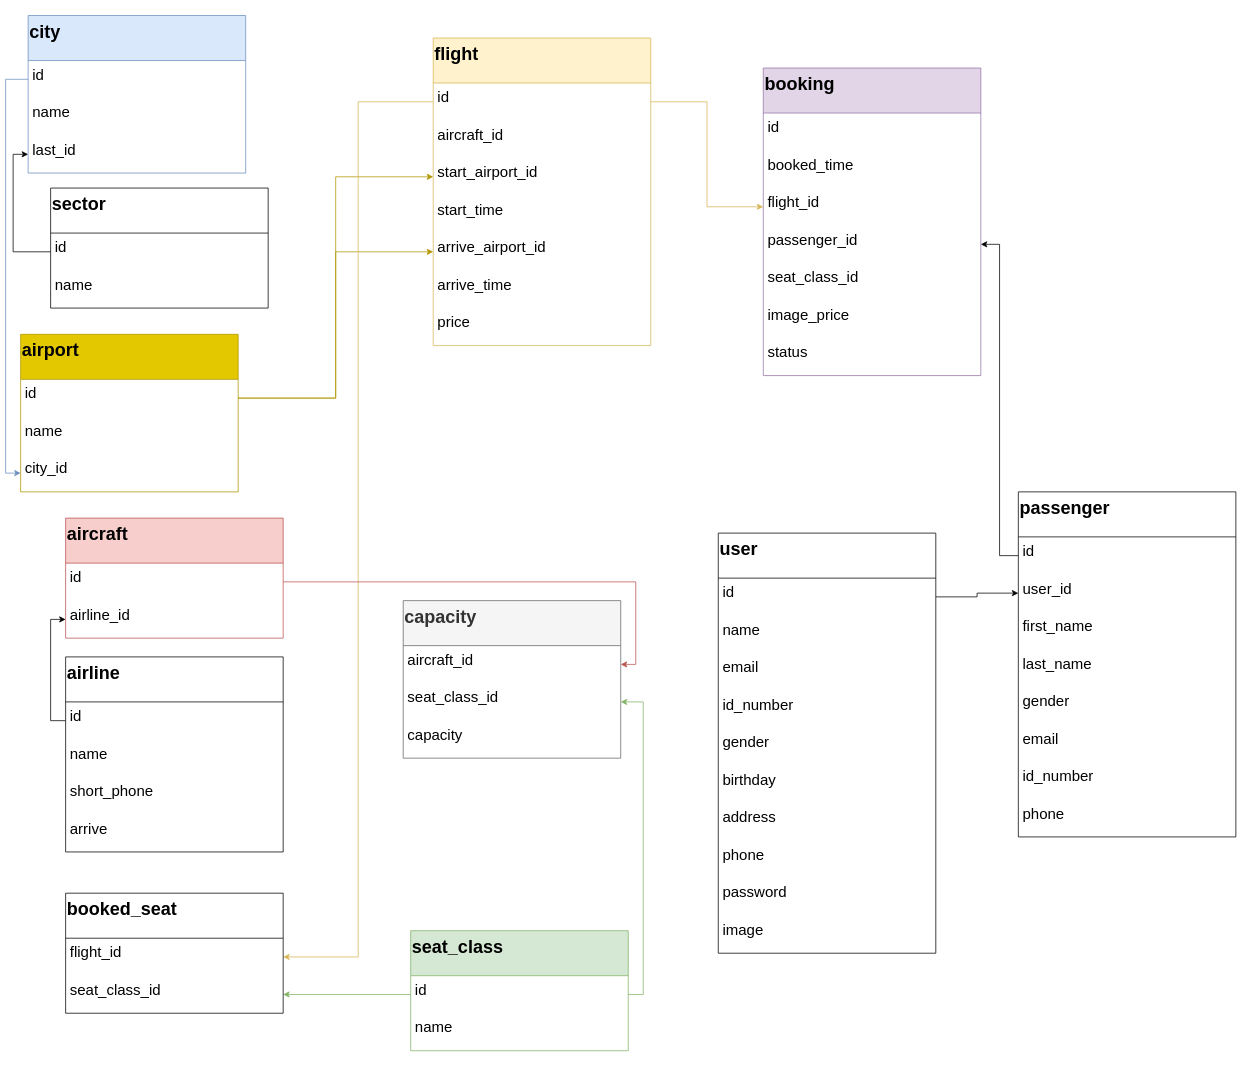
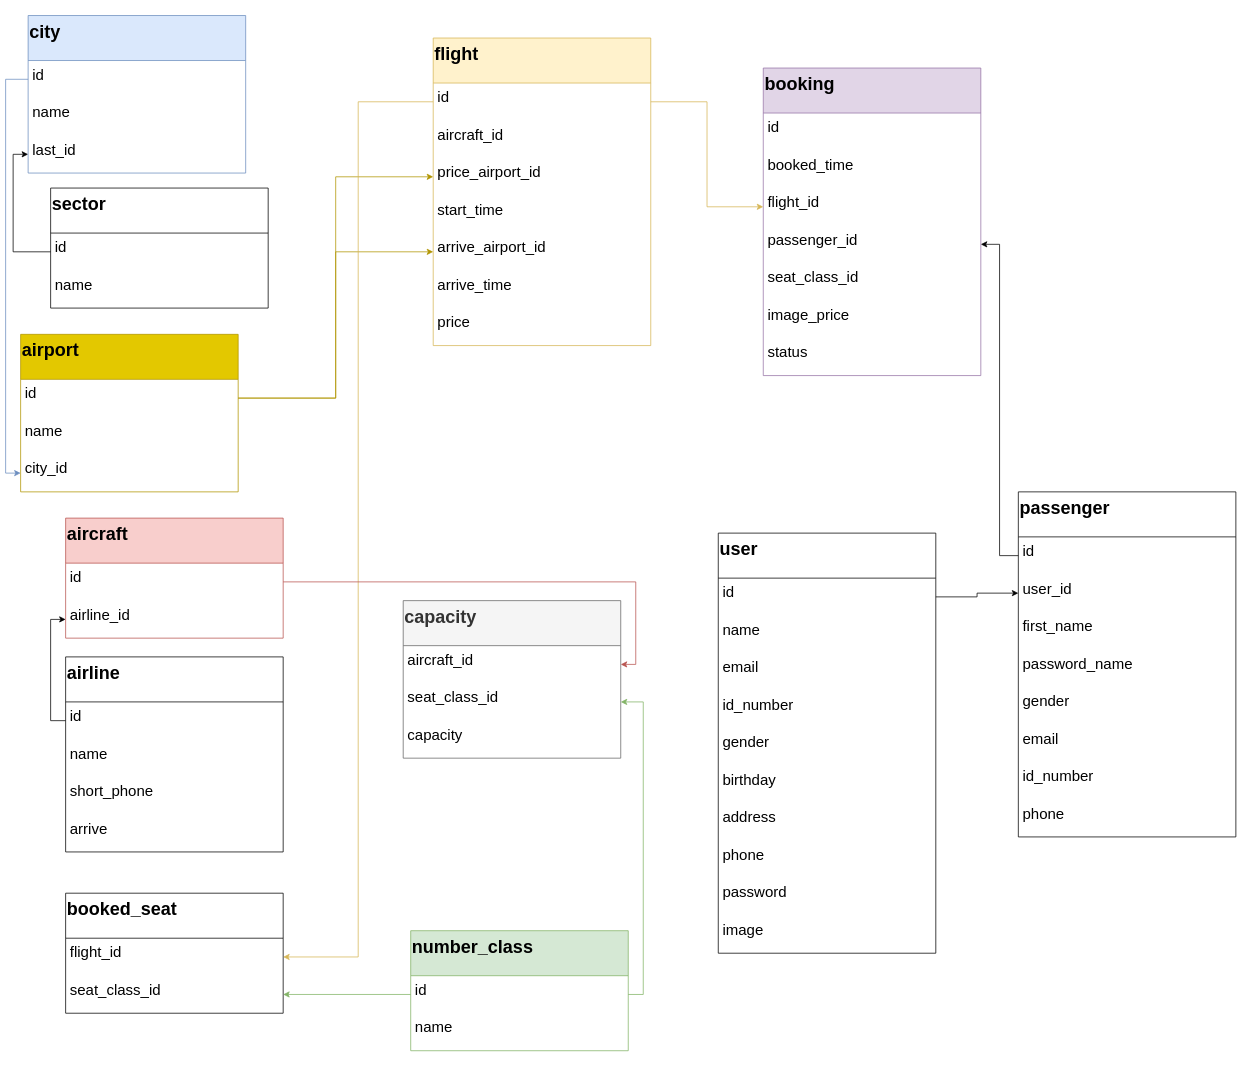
- <mxCell id="32" value="start_airport_id" style="text;strokeColor=none;fillColor=none;align=left;verticalAlign=top;spacingLeft=4;spacingRight=4;overflow=hidden;rotatable=0;points=[[0,0.5],[1,0.5]];portConstraint=eastwest;fontSize=20;" parent="29" vertex="1"><mxGeometry y="160" width="290" height="50" as="geometry" /></mxCell>
+ <mxCell id="32" value="price_airport_id" style="text;strokeColor=none;fillColor=none;align=left;verticalAlign=top;spacingLeft=4;spacingRight=4;overflow=hidden;rotatable=0;points=[[0,0.5],[1,0.5]];portConstraint=eastwest;fontSize=20;" parent="29" vertex="1"><mxGeometry y="160" width="290" height="50" as="geometry" /></mxCell>
- <mxCell id="41" value="last_name" style="text;strokeColor=none;fillColor=none;align=left;verticalAlign=top;spacingLeft=4;spacingRight=4;overflow=hidden;rotatable=0;points=[[0,0.5],[1,0.5]];portConstraint=eastwest;fontSize=20;" parent="37" vertex="1"><mxGeometry y="210" width="290" height="50" as="geometry" /></mxCell>
+ <mxCell id="41" value="password_name" style="text;strokeColor=none;fillColor=none;align=left;verticalAlign=top;spacingLeft=4;spacingRight=4;overflow=hidden;rotatable=0;points=[[0,0.5],[1,0.5]];portConstraint=eastwest;fontSize=20;" parent="37" vertex="1"><mxGeometry y="210" width="290" height="50" as="geometry" /></mxCell>
- <mxCell id="46" value="seat_class" style="swimlane;fontStyle=1;childLayout=stackLayout;horizontal=1;startSize=60;horizontalStack=0;resizeParent=1;resizeParentMax=0;resizeLast=0;collapsible=1;marginBottom=0;fontSize=24;strokeColor=#82b366;align=left;verticalAlign=top;fillColor=#d5e8d4;" parent="1" vertex="1"><mxGeometry x="540" y="1240" width="290" height="160" as="geometry"><mxRectangle x="550" y="930" width="110" height="60" as="alternateBounds" /></mxGeometry></mxCell>
+ <mxCell id="46" value="number_class" style="swimlane;fontStyle=1;childLayout=stackLayout;horizontal=1;startSize=60;horizontalStack=0;resizeParent=1;resizeParentMax=0;resizeLast=0;collapsible=1;marginBottom=0;fontSize=24;strokeColor=#82b366;align=left;verticalAlign=top;fillColor=#d5e8d4;" parent="1" vertex="1"><mxGeometry x="540" y="1240" width="290" height="160" as="geometry"><mxRectangle x="550" y="930" width="110" height="60" as="alternateBounds" /></mxGeometry></mxCell>
